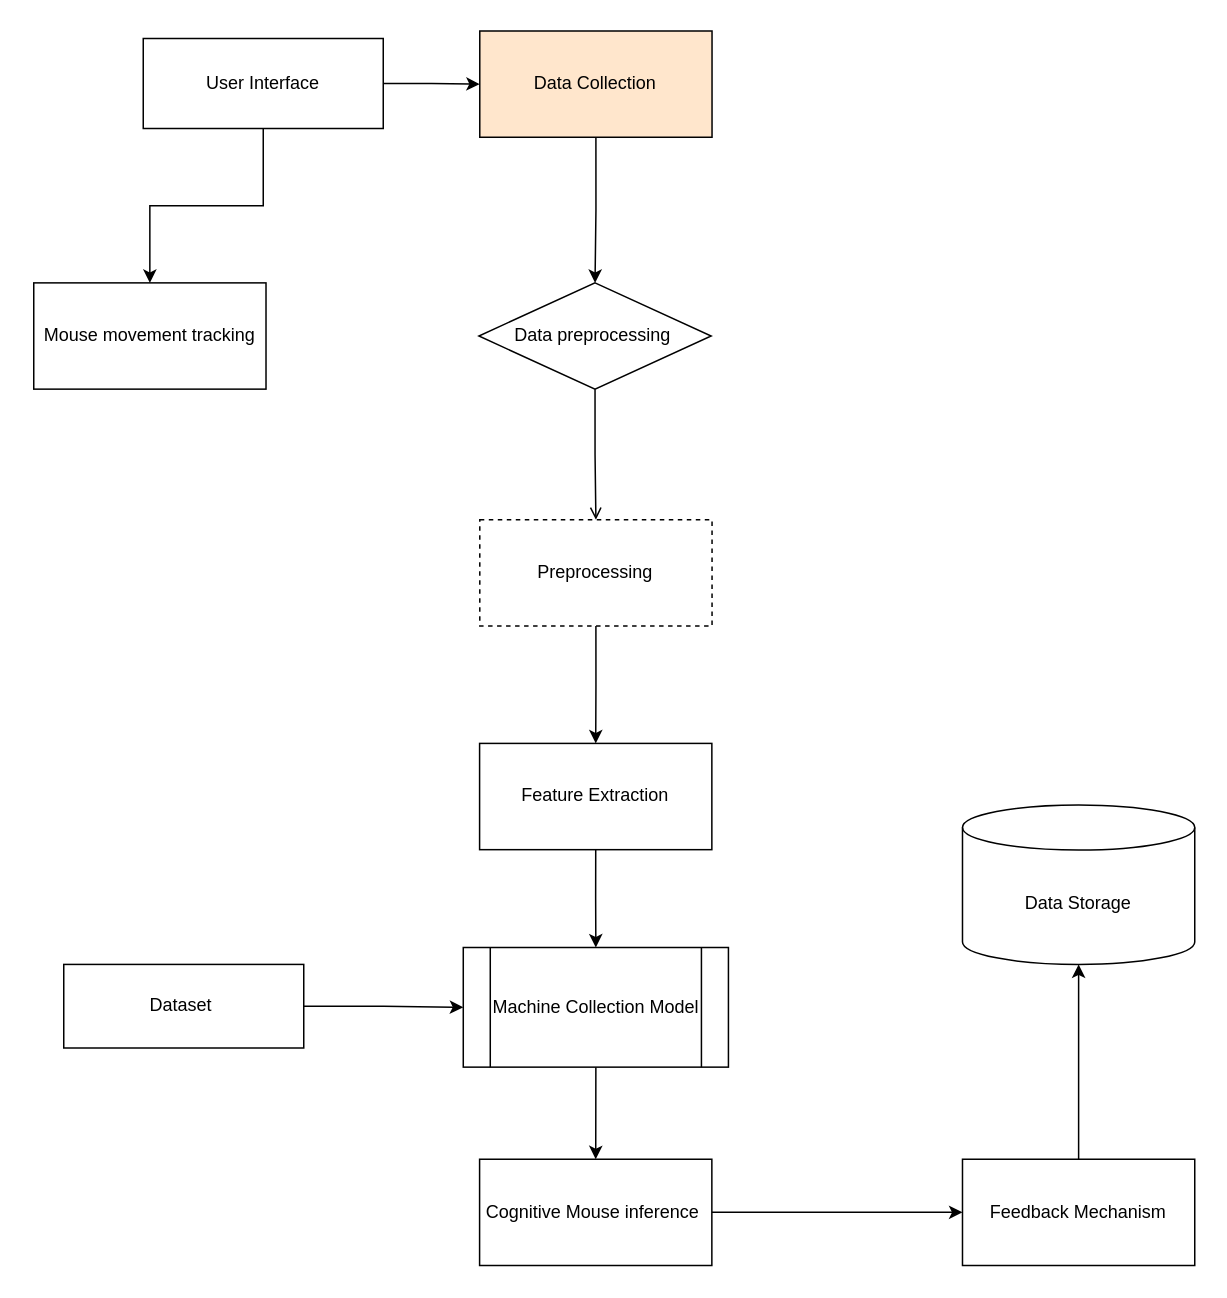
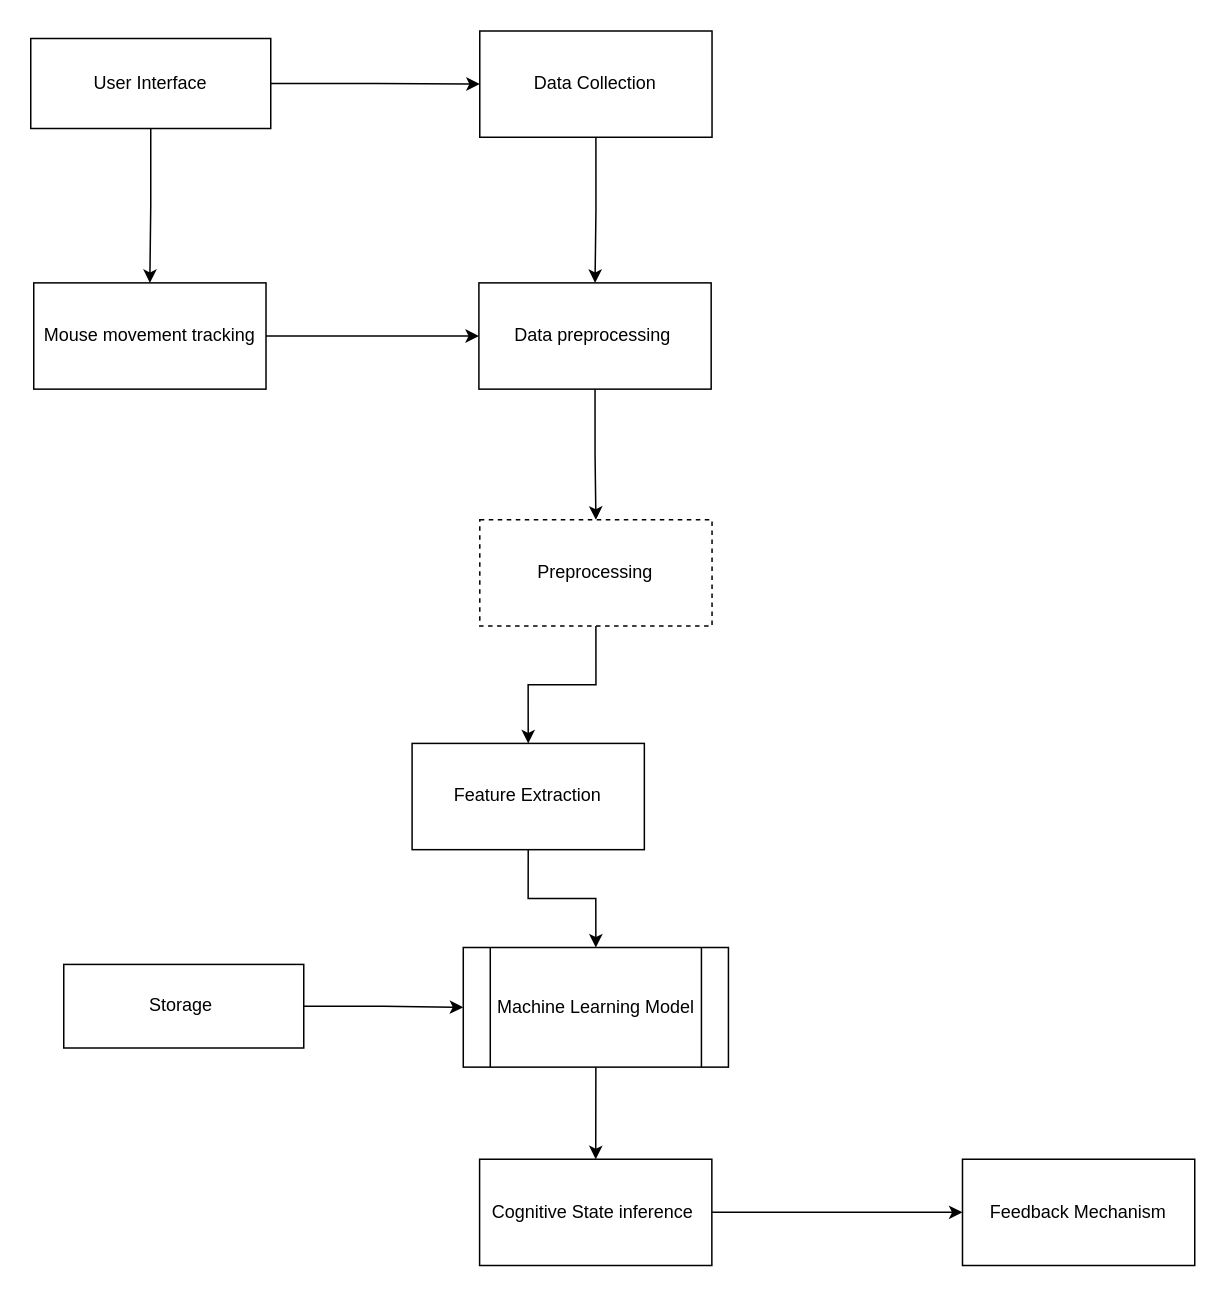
- <mxCell id="21" value="User Interface" style="rounded=0;whiteSpace=wrap;html=1;" vertex="1" parent="1"><mxGeometry x="95" y="25" width="160" height="60" as="geometry" /></mxCell>
+ <mxCell id="21" value="User Interface" style="rounded=0;whiteSpace=wrap;html=1;" vertex="1" parent="1"><mxGeometry x="20" y="25" width="160" height="60" as="geometry" /></mxCell>
- <mxCell id="7" value="Data Collection" style="rounded=0;whiteSpace=wrap;html=1;fillColor=#ffe6cc;" vertex="1" parent="1"><mxGeometry x="319.35" y="20" width="154.839" height="70.843" as="geometry" /></mxCell>
+ <mxCell id="7" value="Data Collection" style="rounded=0;whiteSpace=wrap;html=1;" vertex="1" parent="1"><mxGeometry x="319.35" y="20" width="154.839" height="70.843" as="geometry" /></mxCell>
+ <mxCell id="5" style="edgeStyle=orthogonalEdgeStyle;rounded=0;orthogonalLoop=1;jettySize=auto;html=1;exitX=1;exitY=0.5;exitDx=0;exitDy=0;entryX=0;entryY=0.5;entryDx=0;entryDy=0;" edge="1" parent="1" source="2" target="4"><mxGeometry relative="1" as="geometry" /></mxCell>
- <mxCell id="4" value="Data preprocessing&amp;nbsp;" style="rhombus;whiteSpace=wrap;html=1;" vertex="1" parent="1"><mxGeometry x="318.774" y="187.916" width="154.839" height="70.843" as="geometry" /></mxCell>
+ <mxCell id="4" value="Data preprocessing&amp;nbsp;" style="rounded=0;whiteSpace=wrap;html=1;" vertex="1" parent="1"><mxGeometry x="318.774" y="187.916" width="154.839" height="70.843" as="geometry" /></mxCell>
- <mxCell id="3" style="edgeStyle=orthogonalEdgeStyle;rounded=0;orthogonalLoop=1;jettySize=auto;html=1;exitX=0.5;exitY=1;exitDx=0;exitDy=0;entryX=0.5;entryY=0;entryDx=0;entryDy=0;endArrow=open;" edge="1" parent="1" source="4" target="9"><mxGeometry relative="1" as="geometry" /></mxCell>
+ <mxCell id="3" style="edgeStyle=orthogonalEdgeStyle;rounded=0;orthogonalLoop=1;jettySize=auto;html=1;exitX=0.5;exitY=1;exitDx=0;exitDy=0;entryX=0.5;entryY=0;entryDx=0;entryDy=0;" edge="1" parent="1" source="4" target="9"><mxGeometry relative="1" as="geometry" /></mxCell>
- <mxCell id="11" value="Feature Extraction" style="rounded=0;whiteSpace=wrap;html=1;" vertex="1" parent="1"><mxGeometry x="319.226" y="494.94" width="154.839" height="70.843" as="geometry" /></mxCell>
+ <mxCell id="11" value="Feature Extraction" style="rounded=0;whiteSpace=wrap;html=1;" vertex="1" parent="1"><mxGeometry x="274.226" y="494.94" width="154.839" height="70.843" as="geometry" /></mxCell>
- <mxCell id="17" value="Data Storage" style="shape=cylinder3;whiteSpace=wrap;html=1;boundedLbl=1;backgroundOutline=1;size=15;" vertex="1" parent="1"><mxGeometry x="641.161" y="536.012" width="154.839" height="106.265" as="geometry" /></mxCell>
- <mxCell id="23" value="Dataset&amp;nbsp;" style="rounded=0;whiteSpace=wrap;html=1;" vertex="1" parent="1"><mxGeometry x="42" y="642.28" width="160" height="55.72" as="geometry" /></mxCell>
+ <mxCell id="23" value="Storage&amp;nbsp;" style="rounded=0;whiteSpace=wrap;html=1;" vertex="1" parent="1"><mxGeometry x="42" y="642.28" width="160" height="55.72" as="geometry" /></mxCell>
- <mxCell id="16" value="Machine Collection Model" style="shape=process;whiteSpace=wrap;html=1;backgroundOutline=1;" vertex="1" parent="1"><mxGeometry x="308.35" y="631" width="176.77" height="79.76" as="geometry" /></mxCell>
+ <mxCell id="16" value="Machine Learning Model" style="shape=process;whiteSpace=wrap;html=1;backgroundOutline=1;" vertex="1" parent="1"><mxGeometry x="308.35" y="631" width="176.77" height="79.76" as="geometry" /></mxCell>
- <mxCell id="18" style="edgeStyle=orthogonalEdgeStyle;rounded=0;orthogonalLoop=1;jettySize=auto;html=1;exitX=0.5;exitY=0;exitDx=0;exitDy=0;entryX=0.5;entryY=1;entryDx=0;entryDy=0;entryPerimeter=0;" edge="1" parent="1" source="14" target="17"><mxGeometry relative="1" as="geometry" /></mxCell>
- <mxCell id="13" value="Cognitive Mouse inference&amp;nbsp;" style="rounded=0;whiteSpace=wrap;html=1;" vertex="1" parent="1"><mxGeometry x="319.226" y="772.157" width="154.839" height="70.843" as="geometry" /></mxCell>
+ <mxCell id="13" value="Cognitive State inference&amp;nbsp;" style="rounded=0;whiteSpace=wrap;html=1;" vertex="1" parent="1"><mxGeometry x="319.226" y="772.157" width="154.839" height="70.843" as="geometry" /></mxCell>
